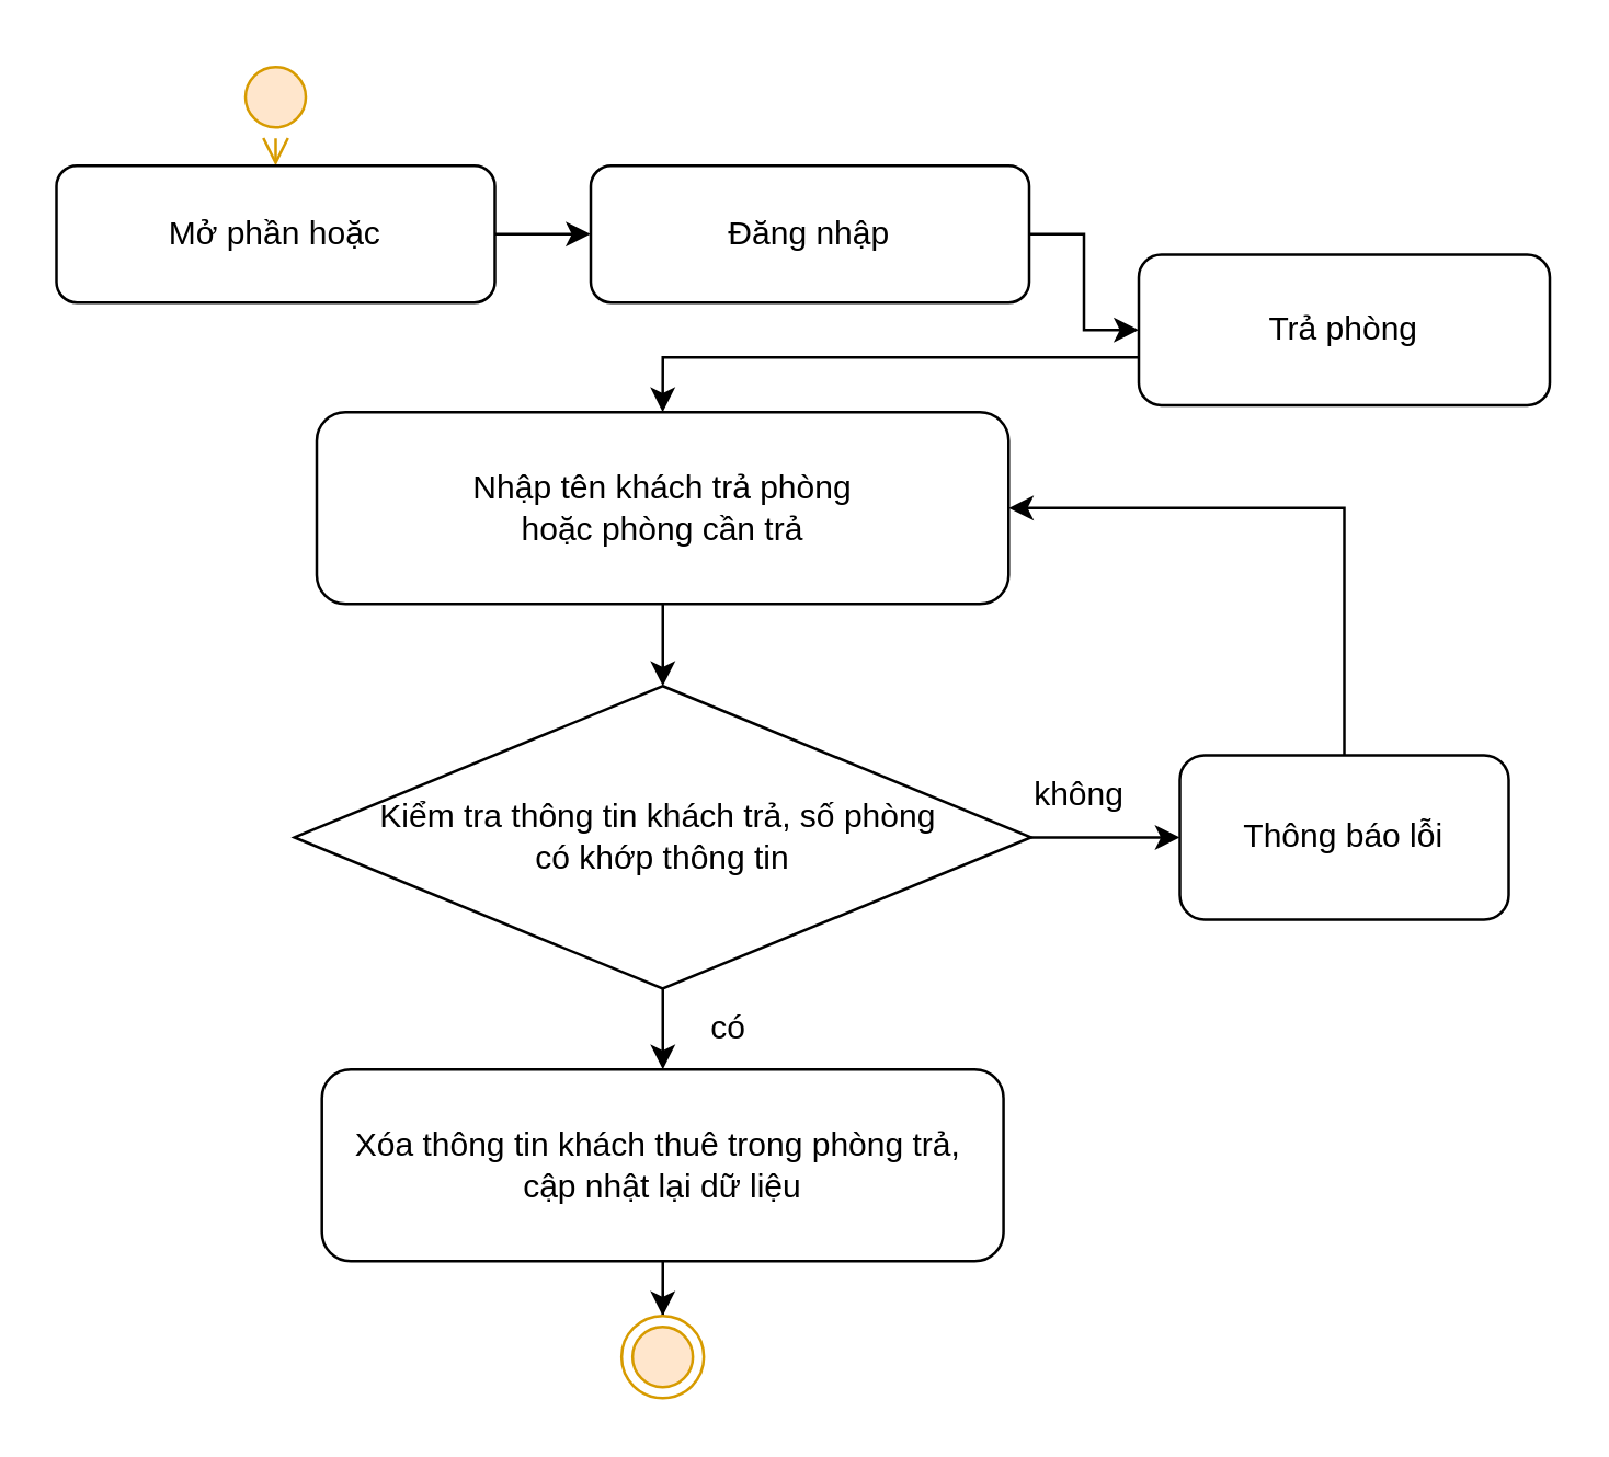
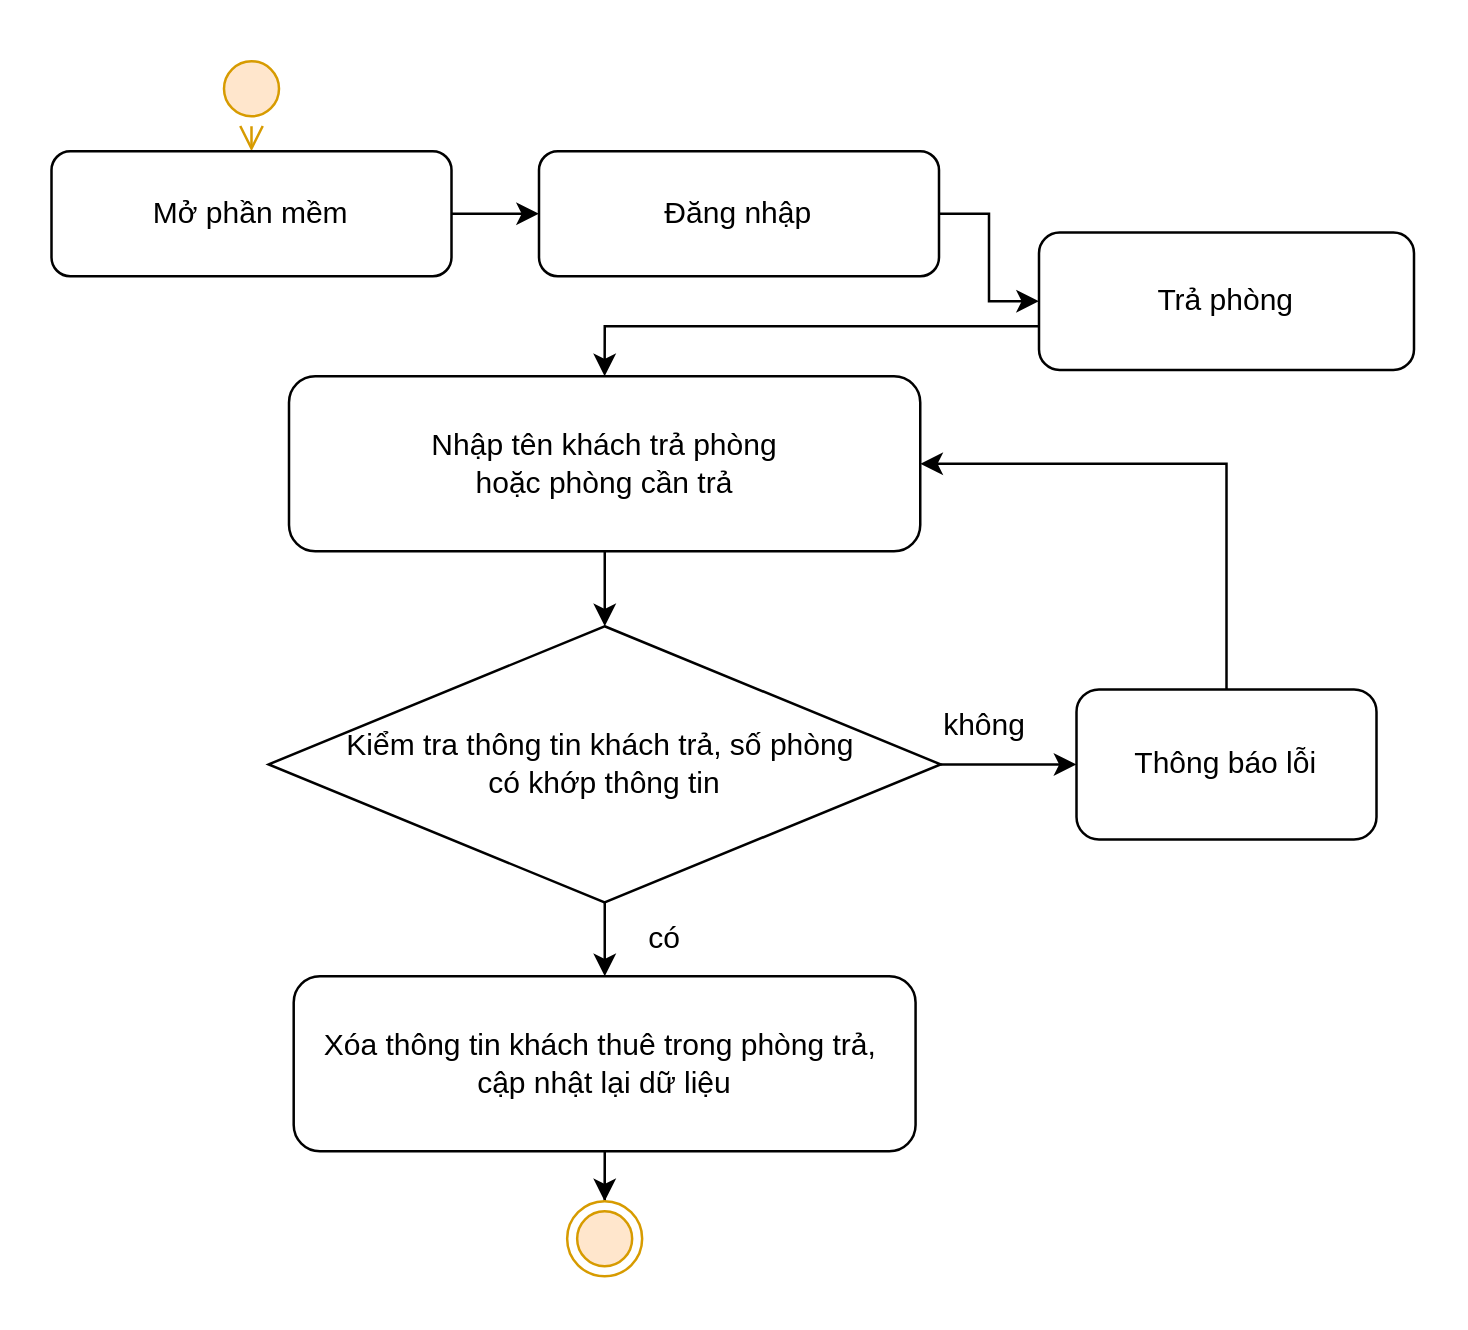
- <mxCell id="5" value="Mở phần hoặc" style="rounded=1;whiteSpace=wrap;html=1;" vertex="1" parent="1"><mxGeometry x="20" y="60" width="160" height="50" as="geometry" /></mxCell>
+ <mxCell id="5" value="Mở phần mềm" style="rounded=1;whiteSpace=wrap;html=1;" vertex="1" parent="1"><mxGeometry x="20" y="60" width="160" height="50" as="geometry" /></mxCell>
